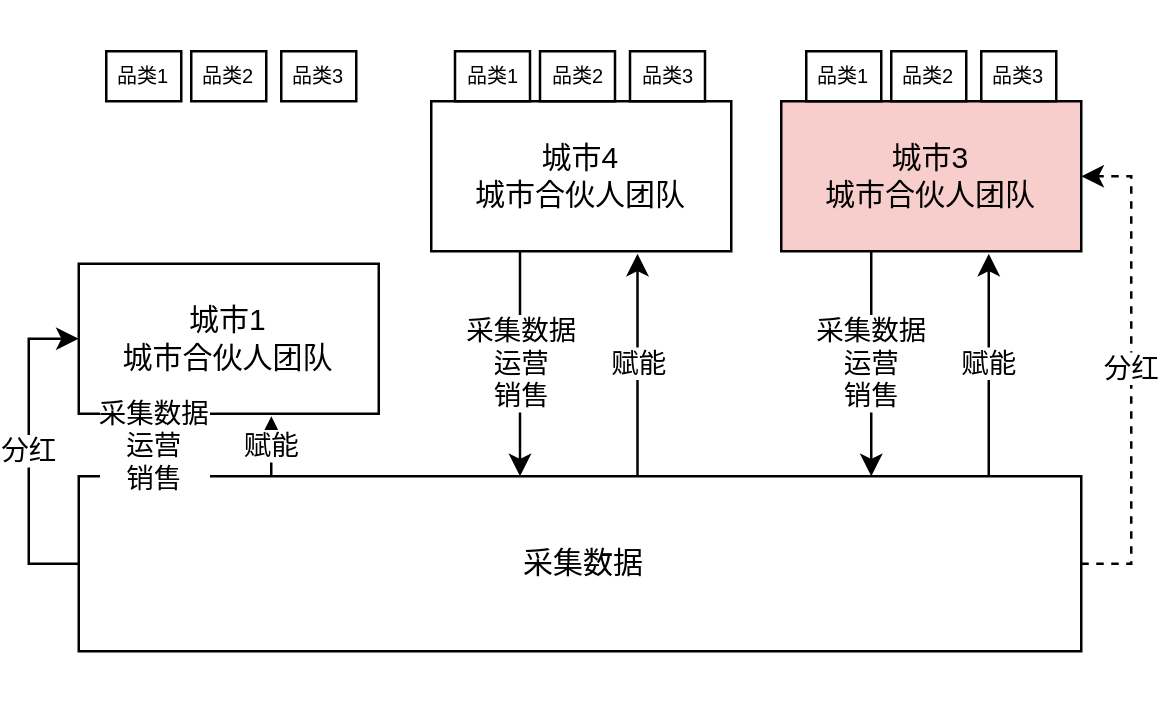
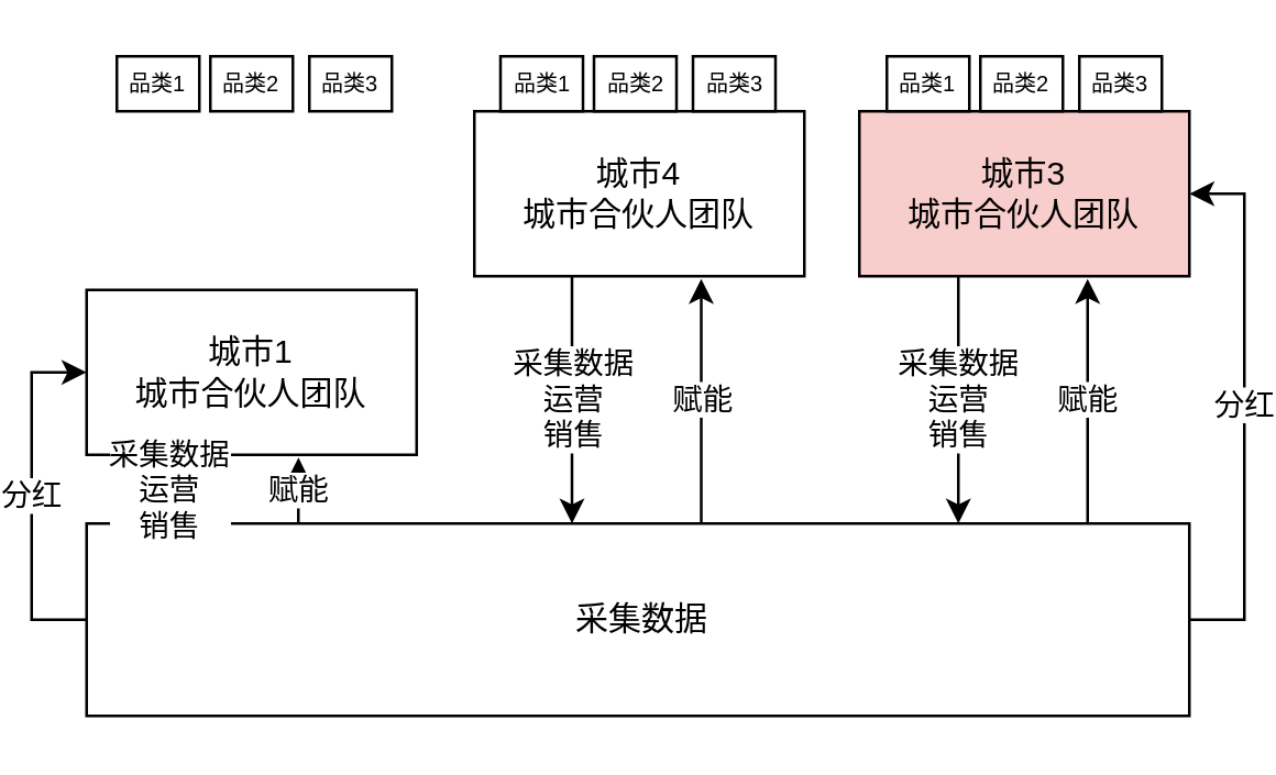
- <mxCell id="2" value="分红" style="edgeStyle=orthogonalEdgeStyle;rounded=0;orthogonalLoop=1;jettySize=auto;html=1;exitX=1;exitY=0.5;exitDx=0;exitDy=0;entryX=1;entryY=0.5;entryDx=0;entryDy=0;dashed=1;" edge="1" parent="1" source="4" target="7"><mxGeometry relative="1" as="geometry" /></mxCell>
+ <mxCell id="2" value="分红" style="edgeStyle=orthogonalEdgeStyle;rounded=0;orthogonalLoop=1;jettySize=auto;html=1;exitX=1;exitY=0.5;exitDx=0;exitDy=0;entryX=1;entryY=0.5;entryDx=0;entryDy=0;" edge="1" parent="1" source="4" target="7"><mxGeometry relative="1" as="geometry" /></mxCell>
